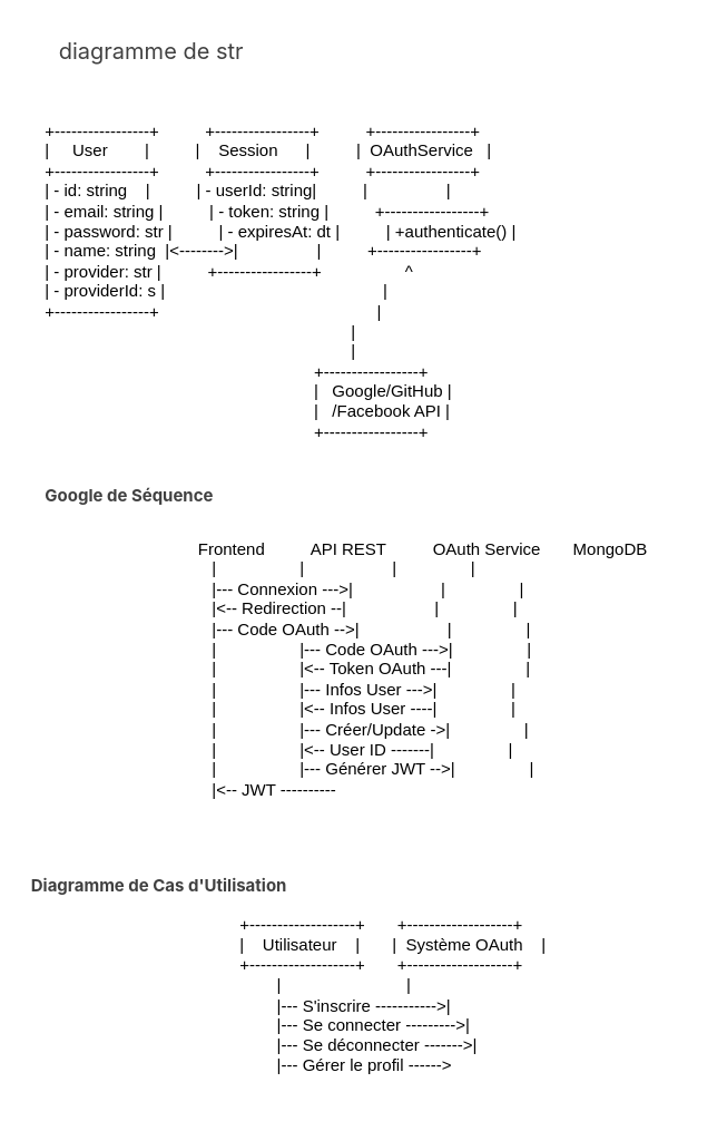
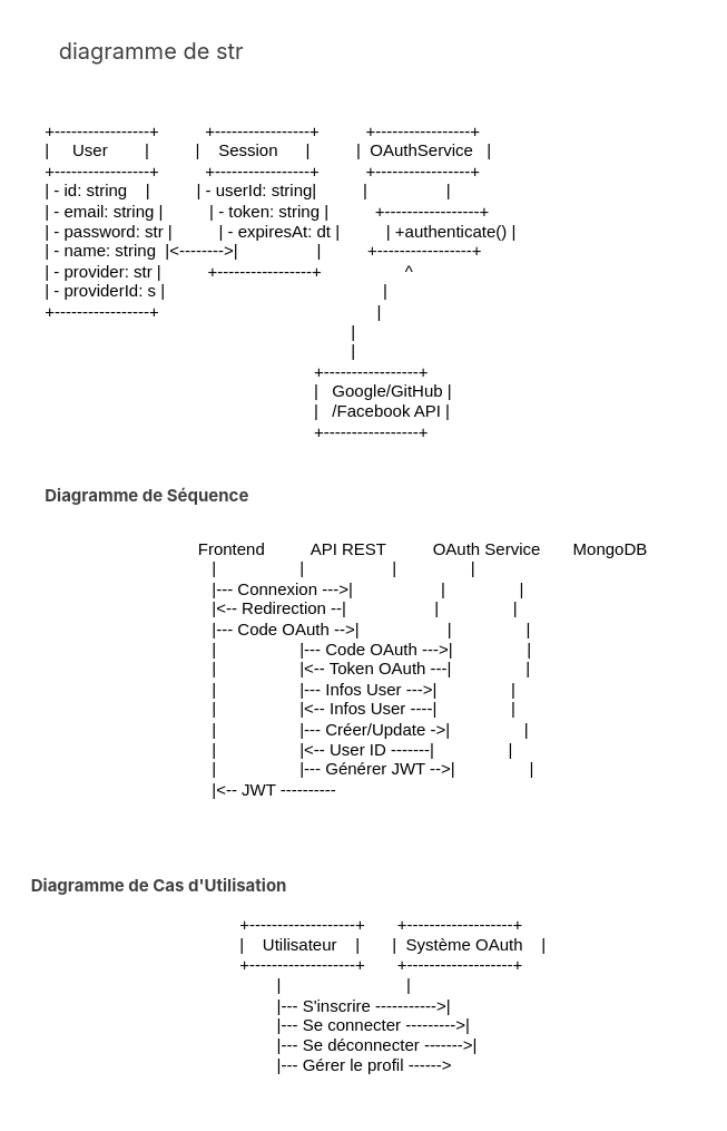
- <mxCell id="4" value="&lt;h3 style=&quot;font-weight: var(--ds-font-weight-strong); font-size: calc(var(--ds-md-zoom)*16px); line-height: 1.5; margin: calc(var(--ds-md-zoom)*16px)0 calc(var(--ds-md-zoom)*12px)0; color: rgb(64, 64, 64); font-family: Inter, system-ui, -apple-system, BlinkMacSystemFont, &amp;quot;Segoe UI&amp;quot;, Roboto, &amp;quot;Noto Sans&amp;quot;, Ubuntu, Cantarell, &amp;quot;Helvetica Neue&amp;quot;, Oxygen, &amp;quot;Open Sans&amp;quot;, sans-serif; font-style: normal; font-variant-ligatures: normal; font-variant-caps: normal; letter-spacing: normal; orphans: 2; text-align: start; text-indent: 0px; text-transform: none; widows: 2; word-spacing: 0px; -webkit-text-stroke-width: 0px; white-space: normal; text-decoration-thickness: initial; text-decoration-style: initial; text-decoration-color: initial;&quot;&gt;&lt;strong&gt;Google de Séquence&lt;/strong&gt;&lt;/h3&gt;" style="text;whiteSpace=wrap;html=1;" vertex="1" parent="1"><mxGeometry x="30" y="340" width="170" height="40" as="geometry" /></mxCell>
+ <mxCell id="4" value="&lt;h3 style=&quot;font-weight: var(--ds-font-weight-strong); font-size: calc(var(--ds-md-zoom)*16px); line-height: 1.5; margin: calc(var(--ds-md-zoom)*16px)0 calc(var(--ds-md-zoom)*12px)0; color: rgb(64, 64, 64); font-family: Inter, system-ui, -apple-system, BlinkMacSystemFont, &amp;quot;Segoe UI&amp;quot;, Roboto, &amp;quot;Noto Sans&amp;quot;, Ubuntu, Cantarell, &amp;quot;Helvetica Neue&amp;quot;, Oxygen, &amp;quot;Open Sans&amp;quot;, sans-serif; font-style: normal; font-variant-ligatures: normal; font-variant-caps: normal; letter-spacing: normal; orphans: 2; text-align: start; text-indent: 0px; text-transform: none; widows: 2; word-spacing: 0px; -webkit-text-stroke-width: 0px; white-space: normal; text-decoration-thickness: initial; text-decoration-style: initial; text-decoration-color: initial;&quot;&gt;&lt;strong&gt;Diagramme de Séquence&lt;/strong&gt;&lt;/h3&gt;" style="text;whiteSpace=wrap;html=1;" vertex="1" parent="1"><mxGeometry x="30" y="340" width="170" height="40" as="geometry" /></mxCell>
